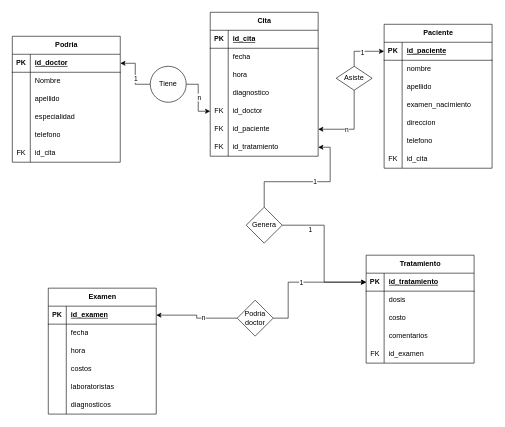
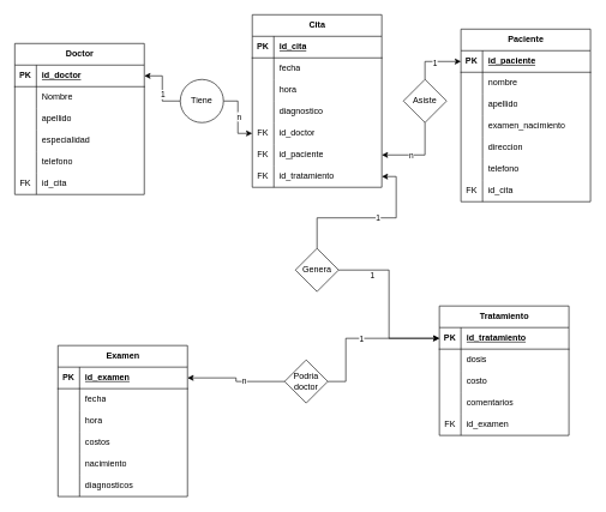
- <mxCell id="24" value="Podria" style="shape=table;startSize=30;container=1;collapsible=1;childLayout=tableLayout;fixedRows=1;rowLines=0;fontStyle=1;align=center;resizeLast=1;html=1;" vertex="1" parent="1"><mxGeometry x="20" y="60" width="180" height="210" as="geometry" /></mxCell>
+ <mxCell id="24" value="Doctor" style="shape=table;startSize=30;container=1;collapsible=1;childLayout=tableLayout;fixedRows=1;rowLines=0;fontStyle=1;align=center;resizeLast=1;html=1;" vertex="1" parent="1"><mxGeometry x="20" y="60" width="180" height="210" as="geometry" /></mxCell>
- <mxCell id="109" value="Asiste" style="rhombus;whiteSpace=wrap;html=1;" vertex="1" parent="1"><mxGeometry x="560" y="110" width="60" height="40" as="geometry" /></mxCell>
+ <mxCell id="109" value="Asiste" style="rhombus;whiteSpace=wrap;html=1;" vertex="1" parent="1"><mxGeometry x="560" y="110" width="60" height="60" as="geometry" /></mxCell>
- <mxCell id="80" value="laboratoristas" style="shape=partialRectangle;connectable=0;fillColor=none;top=0;left=0;bottom=0;right=0;align=left;spacingLeft=6;overflow=hidden;whiteSpace=wrap;html=1;" vertex="1" parent="78"><mxGeometry x="30" width="150" height="30" as="geometry"><mxRectangle width="150" height="30" as="alternateBounds" /></mxGeometry></mxCell>
+ <mxCell id="80" value="nacimiento" style="shape=partialRectangle;connectable=0;fillColor=none;top=0;left=0;bottom=0;right=0;align=left;spacingLeft=6;overflow=hidden;whiteSpace=wrap;html=1;" vertex="1" parent="78"><mxGeometry x="30" width="150" height="30" as="geometry"><mxRectangle width="150" height="30" as="alternateBounds" /></mxGeometry></mxCell>
